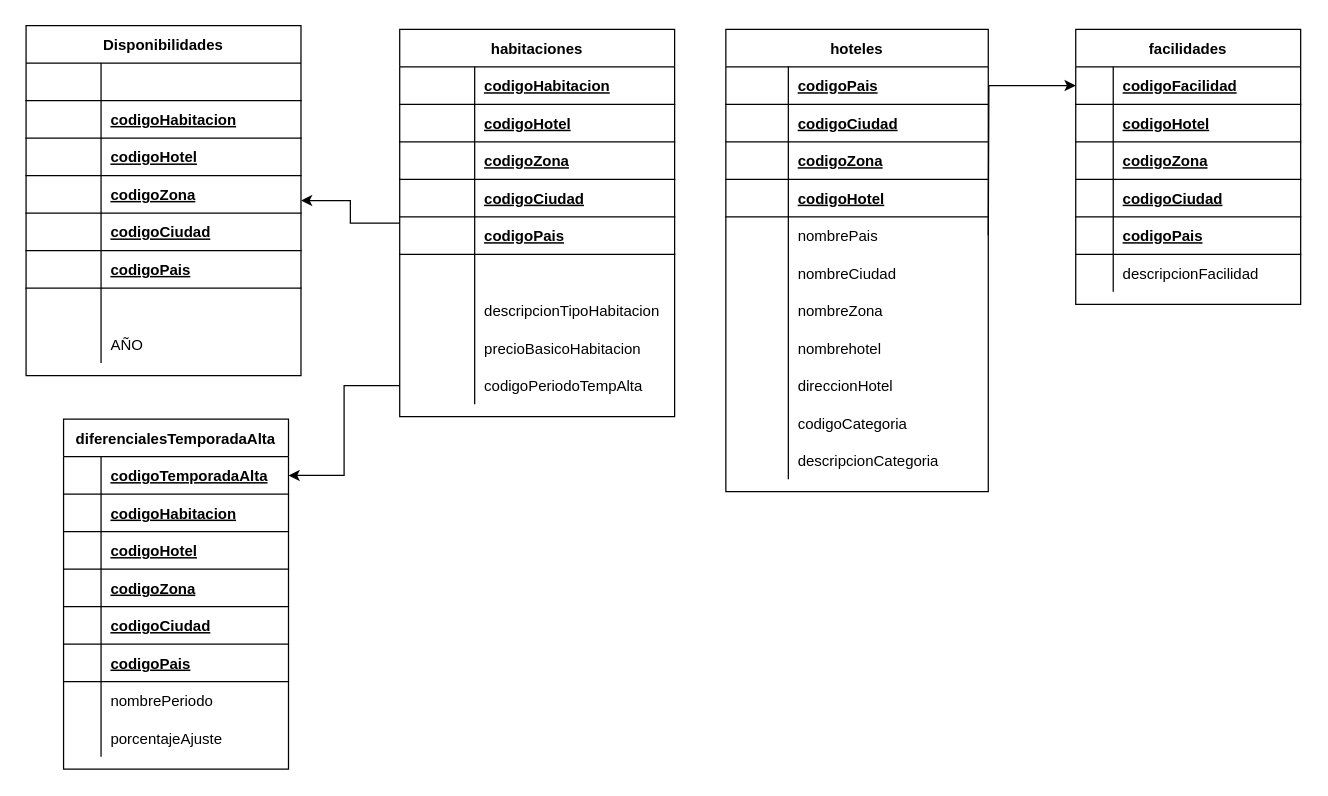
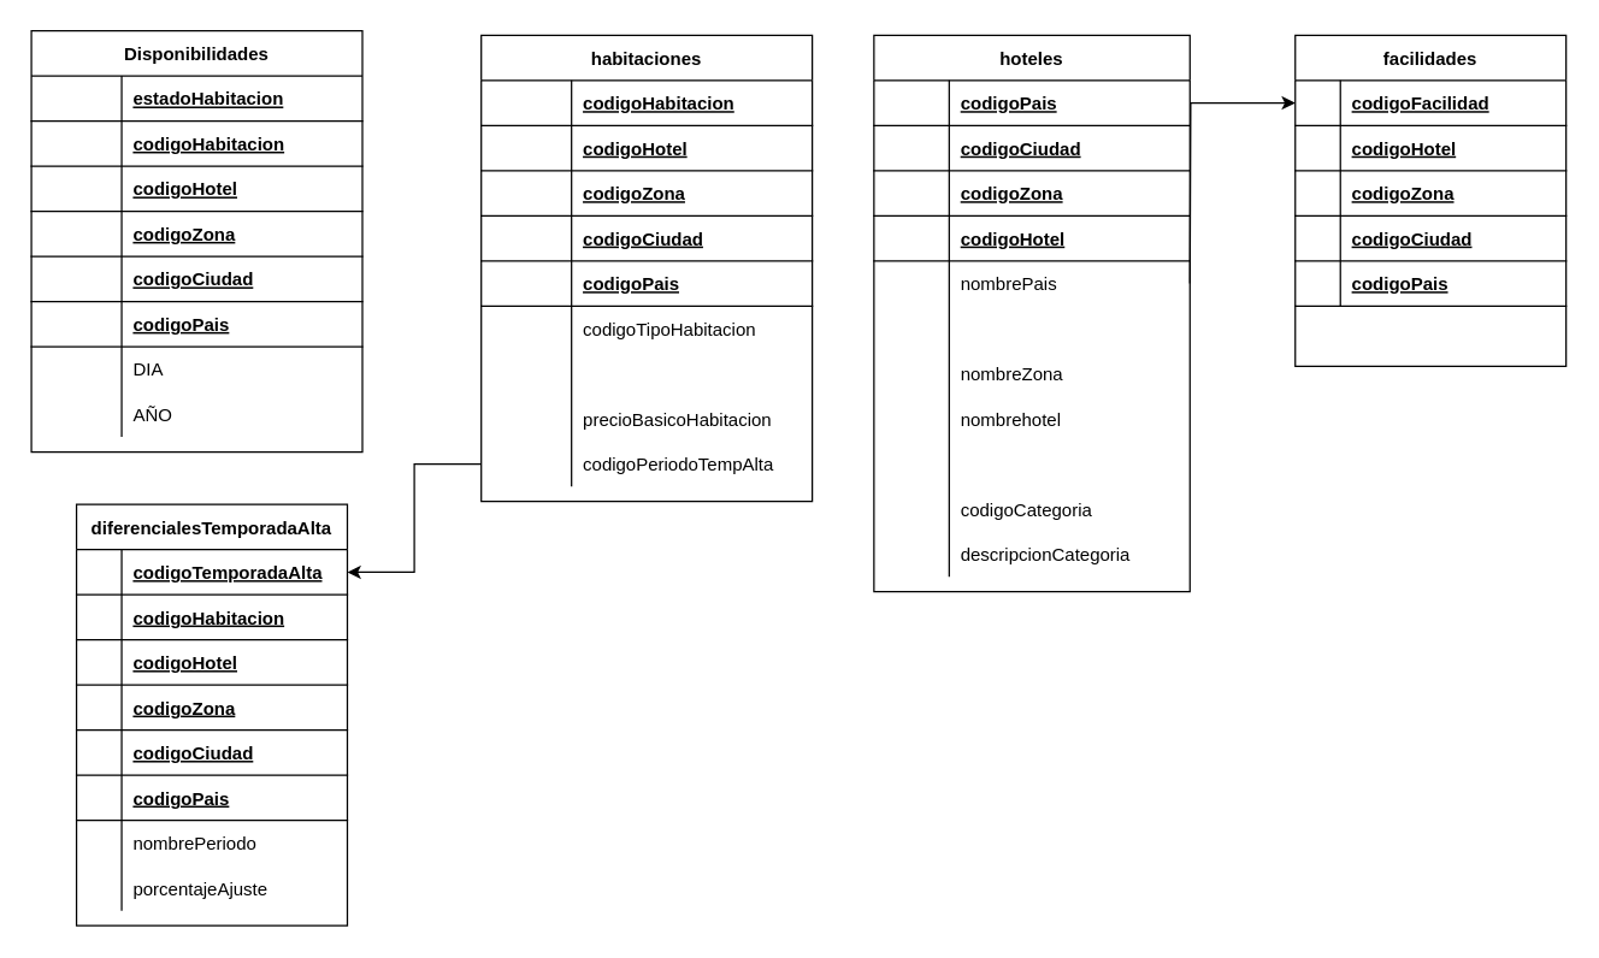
+ <mxCell id="114" value="estadoHabitacion" style="shape=partialRectangle;connectable=0;fillColor=none;top=0;left=0;bottom=0;right=0;align=left;spacingLeft=6;fontStyle=5;overflow=hidden;" vertex="1" parent="112"><mxGeometry x="60" width="160" height="30" as="geometry" /></mxCell>
- <mxCell id="55" value="" style="edgeStyle=orthogonalEdgeStyle;rounded=0;orthogonalLoop=1;jettySize=auto;html=1;" edge="1" parent="1" source="56" target="111"><mxGeometry relative="1" as="geometry" /></mxCell>
+ <mxCell id="74" value="codigoTipoHabitacion" style="shape=partialRectangle;connectable=0;fillColor=none;top=0;left=0;bottom=0;right=0;align=left;spacingLeft=6;overflow=hidden;" parent="72" vertex="1"><mxGeometry x="60" width="160" height="30" as="geometry" /></mxCell>
- <mxCell id="20" value="nombreCiudad" style="shape=partialRectangle;connectable=0;fillColor=none;top=0;left=0;bottom=0;right=0;align=left;spacingLeft=6;overflow=hidden;" parent="18" vertex="1"><mxGeometry x="50" width="160" height="30" as="geometry" /></mxCell>
- <mxCell id="54" value="descripcionFacilidad" style="shape=partialRectangle;connectable=0;fillColor=none;top=0;left=0;bottom=0;right=0;align=left;spacingLeft=6;overflow=hidden;" parent="52" vertex="1"><mxGeometry x="30" width="150" height="30" as="geometry" /></mxCell>
+ <mxCell id="132" value="DIA" style="shape=partialRectangle;connectable=0;fillColor=none;top=0;left=0;bottom=0;right=0;align=left;spacingLeft=6;overflow=hidden;" vertex="1" parent="130"><mxGeometry x="60" width="160" height="30" as="geometry" /></mxCell>
- <mxCell id="77" value="descripcionTipoHabitacion" style="shape=partialRectangle;connectable=0;fillColor=none;top=0;left=0;bottom=0;right=0;align=left;spacingLeft=6;overflow=hidden;" parent="75" vertex="1"><mxGeometry x="60" width="160" height="30" as="geometry" /></mxCell>
- <mxCell id="29" value="direccionHotel" style="shape=partialRectangle;connectable=0;fillColor=none;top=0;left=0;bottom=0;right=0;align=left;spacingLeft=6;overflow=hidden;" parent="27" vertex="1"><mxGeometry x="50" width="160" height="30" as="geometry" /></mxCell>
